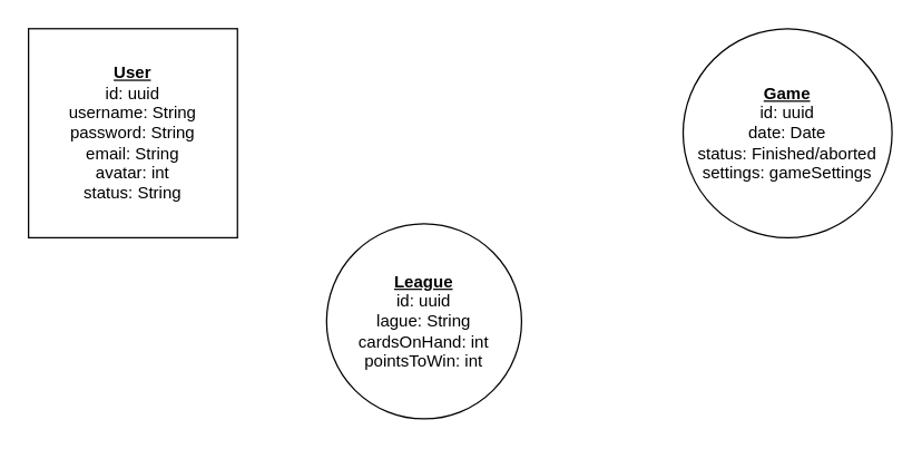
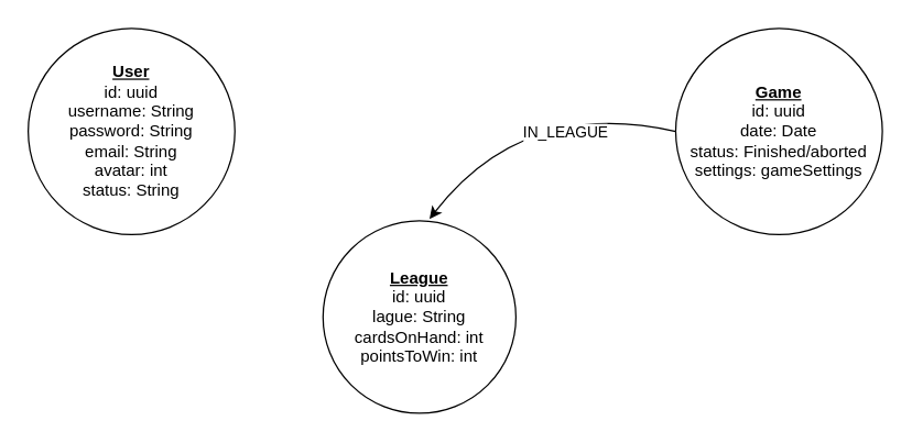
- <mxCell id="2" value="&lt;u style=&quot;font-weight: bold&quot;&gt;User&lt;/u&gt;&lt;br&gt;id: uuid&lt;br&gt;username: String&lt;br&gt;password: String&lt;br&gt;email: String&lt;br&gt;avatar: int&lt;br&gt;status: String" style="whiteSpace=wrap;html=1;aspect=fixed;rounded=0;" parent="1" vertex="1"><mxGeometry x="20" y="20" width="150" height="150" as="geometry" /></mxCell>
+ <mxCell id="2" value="&lt;u style=&quot;font-weight: bold&quot;&gt;User&lt;/u&gt;&lt;br&gt;id: uuid&lt;br&gt;username: String&lt;br&gt;password: String&lt;br&gt;email: String&lt;br&gt;avatar: int&lt;br&gt;status: String" style="ellipse;whiteSpace=wrap;html=1;aspect=fixed;" parent="1" vertex="1"><mxGeometry x="20" y="20" width="150" height="150" as="geometry" /></mxCell>
+ <mxCell id="5" value="" style="curved=1;endArrow=classic;html=1;exitX=0;exitY=0.5;exitDx=0;exitDy=0;entryX=0.552;entryY=-0.01;entryDx=0;entryDy=0;entryPerimeter=0;" parent="1" source="3" target="4" edge="1"><mxGeometry width="50" height="50" relative="1" as="geometry"><mxPoint x="430" y="260" as="sourcePoint" /><mxPoint x="620" y="260" as="targetPoint" /><Array as="points"><mxPoint x="380" y="70" /></Array></mxGeometry></mxCell>
+ <mxCell id="6" value="IN_LEAGUE" style="edgeLabel;html=1;align=center;verticalAlign=middle;resizable=0;points=[];" parent="5" vertex="1" connectable="0"><mxGeometry x="0.191" y="17" relative="1" as="geometry"><mxPoint x="29.43" y="-2" as="offset" /></mxGeometry></mxCell>
